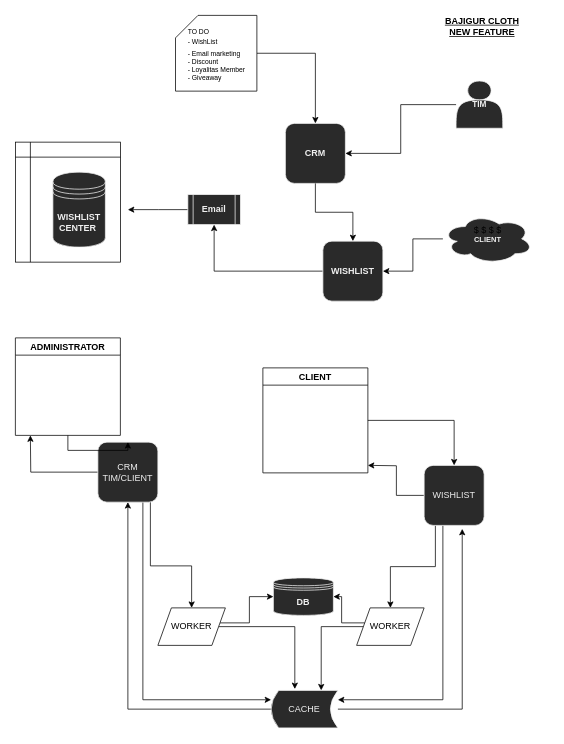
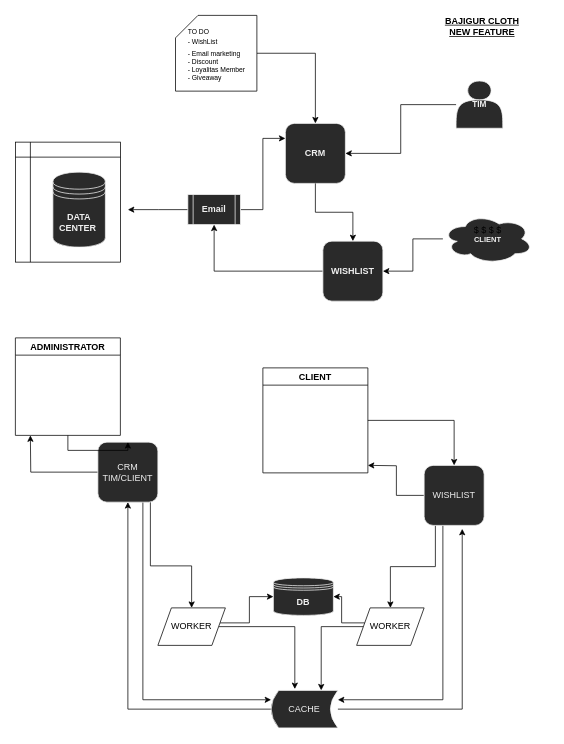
+ <mxCell id="24" style="edgeStyle=orthogonalEdgeStyle;rounded=0;orthogonalLoop=1;jettySize=auto;html=1;entryX=0;entryY=0.25;entryDx=0;entryDy=0;" parent="20" source="25" target="22" edge="1"><mxGeometry relative="1" as="geometry" /></mxCell>
- <mxCell id="35" value="&lt;b&gt;WISHLIST CENTER&amp;nbsp;&lt;br&gt;&lt;/b&gt;" style="shape=datastore;whiteSpace=wrap;html=1;fontFamily=Helvetica;fontSize=12;fontColor=#f0f0f0;align=center;strokeColor=#f0f0f0;fillColor=#2a2a2a;" parent="33" vertex="1"><mxGeometry x="50" y="40" width="70" height="100" as="geometry" /></mxCell>
+ <mxCell id="35" value="&lt;b&gt;DATA CENTER&amp;nbsp;&lt;br&gt;&lt;/b&gt;" style="shape=datastore;whiteSpace=wrap;html=1;fontFamily=Helvetica;fontSize=12;fontColor=#f0f0f0;align=center;strokeColor=#f0f0f0;fillColor=#2a2a2a;" parent="33" vertex="1"><mxGeometry x="50" y="40" width="70" height="100" as="geometry" /></mxCell>
